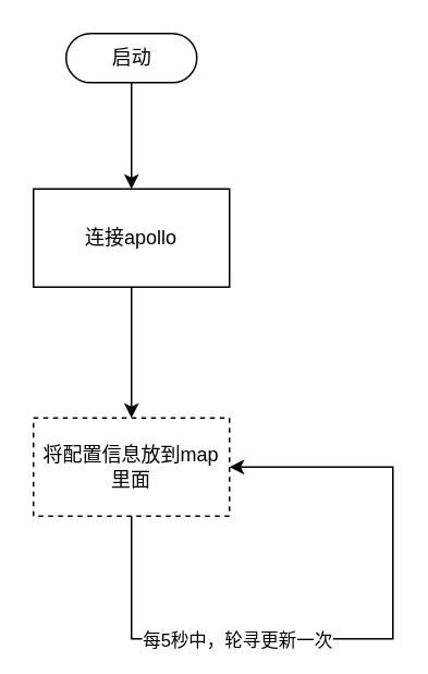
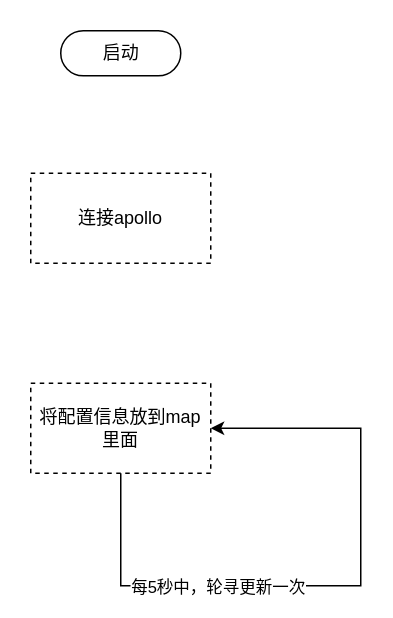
- <mxCell id="2" value="" style="edgeStyle=orthogonalEdgeStyle;rounded=0;orthogonalLoop=1;jettySize=auto;html=1;" edge="1" parent="1" source="3" target="5"><mxGeometry relative="1" as="geometry" /></mxCell>
- <mxCell id="5" value="连接apollo" style="whiteSpace=wrap;html=1;dashed=0;" vertex="1" parent="1"><mxGeometry x="20" y="115" width="120" height="60" as="geometry" /></mxCell>
+ <mxCell id="5" value="连接apollo" style="whiteSpace=wrap;html=1;dashed=1;" vertex="1" parent="1"><mxGeometry x="20" y="115" width="120" height="60" as="geometry" /></mxCell>
- <mxCell id="4" value="" style="edgeStyle=orthogonalEdgeStyle;rounded=0;orthogonalLoop=1;jettySize=auto;html=1;" edge="1" parent="1" source="5" target="6"><mxGeometry relative="1" as="geometry" /></mxCell>
